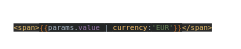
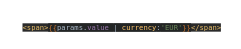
- <mxCell id="2" value="&lt;pre style=&quot;background-color: #2b2b2b ; color: #a9b7c6 ; font-family: &amp;quot;jetbrains mono&amp;quot; , monospace ; font-size: 9 8pt&quot;&gt;&lt;span style=&quot;color: #e8bf6a&quot;&gt;&amp;lt;span&amp;gt;&lt;/span&gt;&lt;span style=&quot;color: #cc7832 ; background-color: #232525&quot;&gt;{{&lt;/span&gt;&lt;span style=&quot;background-color: #232525&quot;&gt;params.&lt;/span&gt;&lt;span style=&quot;color: #9876aa ; background-color: #232525&quot;&gt;value &lt;/span&gt;&lt;span style=&quot;background-color: #232525&quot;&gt;| &lt;/span&gt;&lt;span style=&quot;color: #ffc66d ; background-color: #232525&quot;&gt;currency&lt;/span&gt;&lt;span style=&quot;background-color: #232525&quot;&gt;:&lt;/span&gt;&lt;span style=&quot;color: #6a8759 ; background-color: #232525&quot;&gt;'EUR'&lt;/span&gt;&lt;span style=&quot;color: #cc7832 ; background-color: #232525&quot;&gt;}}&lt;/span&gt;&lt;span style=&quot;color: #e8bf6a&quot;&gt;&amp;lt;/span&amp;gt;&lt;/span&gt;&lt;/pre&gt;" style="text;whiteSpace=wrap;html=1;" parent="1" vertex="1"><mxGeometry x="20" y="20" width="360" height="40" as="geometry" /></mxCell>
+ <mxCell id="2" value="&lt;pre style=&quot;background-color: #2b2b2b ; color: #a9b7c6 ; font-family: &amp;quot;jetbrains mono&amp;quot; , monospace ; font-size: 9 8pt&quot;&gt;&lt;span style=&quot;color: #e8bf6a&quot;&gt;&amp;lt;span&amp;gt;&lt;/span&gt;&lt;span style=&quot;color: #cc7832 ; background-color: #232525&quot;&gt;{{&lt;/span&gt;&lt;span style=&quot;background-color: #232525&quot;&gt;params.&lt;/span&gt;&lt;span style=&quot;color: #9876aa ; background-color: #232525&quot;&gt;value &lt;/span&gt;&lt;span style=&quot;background-color: #232525&quot;&gt;| &lt;/span&gt;&lt;span style=&quot;color: #ffc66d ; background-color: #232525&quot;&gt;currency&lt;/span&gt;&lt;span style=&quot;background-color: #232525&quot;&gt;:&lt;/span&gt;&lt;span style=&quot;color: #6a8759 ; background-color: #232525&quot;&gt;'EUR'&lt;/span&gt;&lt;span style=&quot;color: #cc7832 ; background-color: #232525&quot;&gt;}}&lt;/span&gt;&lt;span style=&quot;color: #e8bf6a&quot;&gt;&amp;lt;/span&amp;gt;&lt;/span&gt;&lt;/pre&gt;" style="text;whiteSpace=wrap;html=1;" parent="1" vertex="1"><mxGeometry x="35" y="20" width="360" height="40" as="geometry" /></mxCell>
